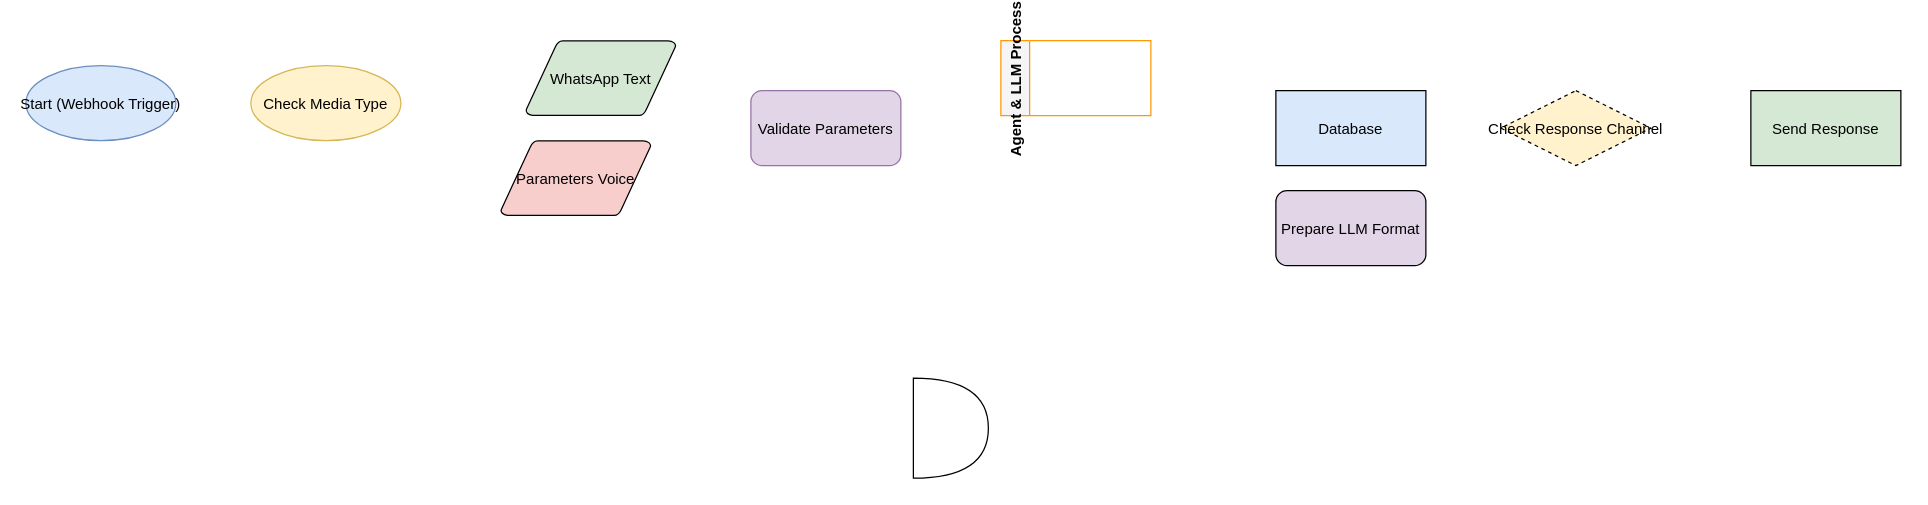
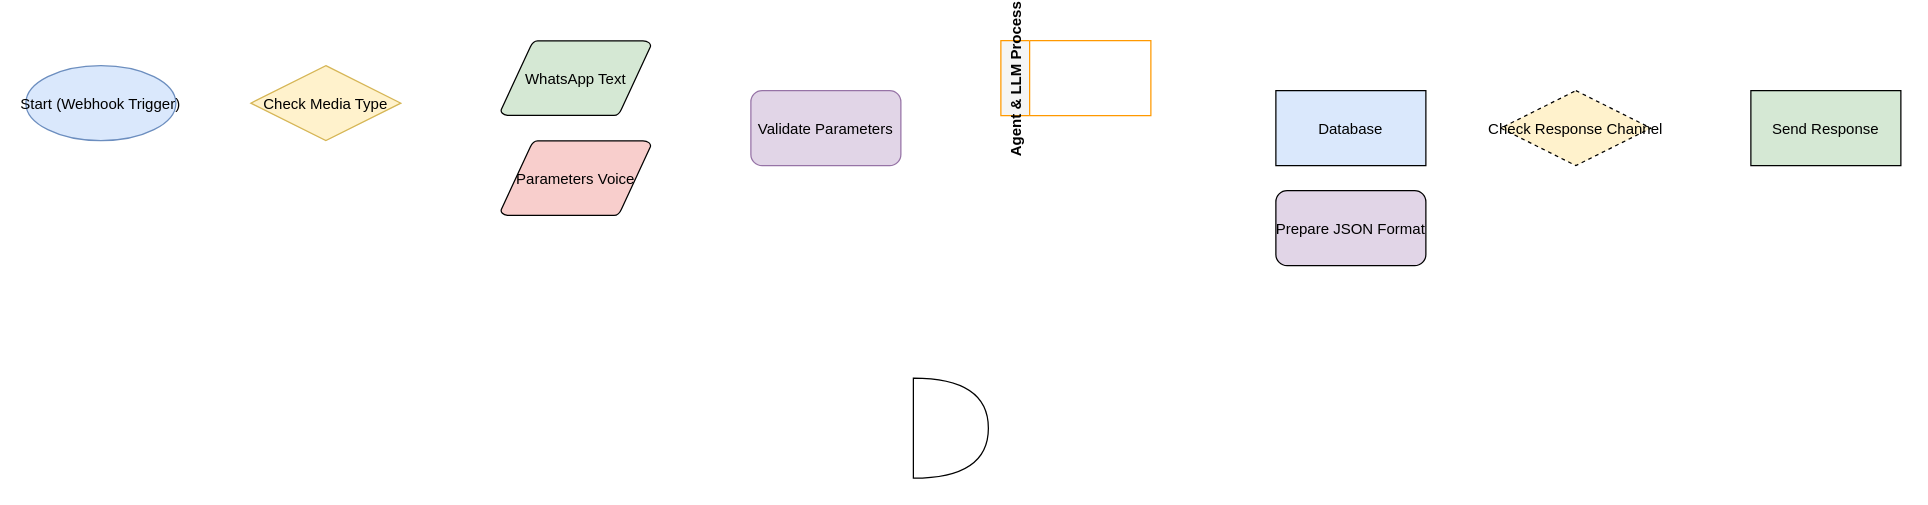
- <mxCell id="4" value="WhatsApp Text" style="shape=mxgraph.flowchart.data;fillColor=#d5e8d4" parent="1" vertex="1"><mxGeometry x="420" y="20" width="120" height="60" as="geometry" /></mxCell>
+ <mxCell id="4" value="WhatsApp Text" style="shape=mxgraph.flowchart.data;fillColor=#d5e8d4" parent="1" vertex="1"><mxGeometry x="400" y="20" width="120" height="60" as="geometry" /></mxCell>
- <mxCell id="3" value="Check Media Type" style="ellipse;fillColor=#fff2cc;strokeColor=#d6b656;" parent="1" vertex="1"><mxGeometry x="200" y="40" width="120" height="60" as="geometry" /></mxCell>
+ <mxCell id="3" value="Check Media Type" style="rhombus;fillColor=#fff2cc;strokeColor=#d6b656" parent="1" vertex="1"><mxGeometry x="200" y="40" width="120" height="60" as="geometry" /></mxCell>
- <mxCell id="10" value="Prepare LLM Format" style="rounded=1;fillColor=#e1d5e7" parent="1" vertex="1"><mxGeometry x="1020" y="140" width="120" height="60" as="geometry" /></mxCell>
+ <mxCell id="10" value="Prepare JSON Format" style="rounded=1;fillColor=#e1d5e7" parent="1" vertex="1"><mxGeometry x="1020" y="140" width="120" height="60" as="geometry" /></mxCell>
